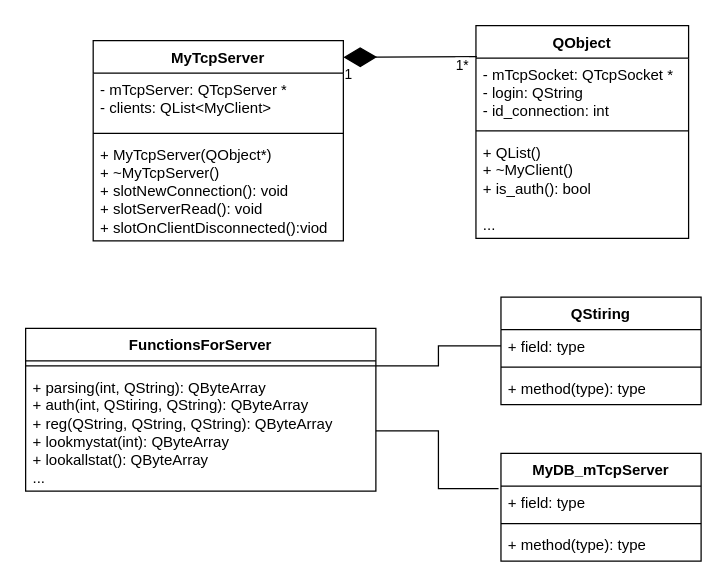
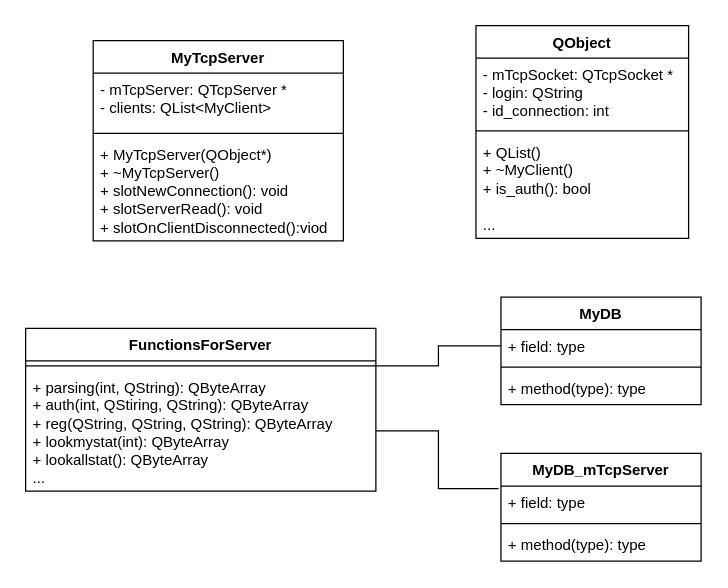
- <mxCell id="22" value="" style="endArrow=diamondThin;endFill=1;endSize=24;html=1;rounded=0;exitX=0.004;exitY=0.145;exitDx=0;exitDy=0;exitPerimeter=0;entryX=1;entryY=0.083;entryDx=0;entryDy=0;entryPerimeter=0;" edge="1" parent="1" source="6" target="2"><mxGeometry width="160" relative="1" as="geometry"><mxPoint x="250" y="222" as="sourcePoint" /><mxPoint x="280" y="45" as="targetPoint" /></mxGeometry></mxCell>
- <mxCell id="23" value="1" style="edgeLabel;html=1;align=center;verticalAlign=middle;resizable=0;points=[];" vertex="1" connectable="0" parent="22"><mxGeometry x="0.749" y="1" relative="1" as="geometry"><mxPoint x="-10" y="12" as="offset" /></mxGeometry></mxCell>
- <mxCell id="24" value="1*" style="edgeLabel;html=1;align=center;verticalAlign=middle;resizable=0;points=[];" vertex="1" connectable="0" parent="22"><mxGeometry x="-0.769" y="-1" relative="1" as="geometry"><mxPoint y="8" as="offset" /></mxGeometry></mxCell>
- <mxCell id="14" value="QStiring" style="swimlane;fontStyle=1;align=center;verticalAlign=top;childLayout=stackLayout;horizontal=1;startSize=26;horizontalStack=0;resizeParent=1;resizeParentMax=0;resizeLast=0;collapsible=1;marginBottom=0;whiteSpace=wrap;html=1;" vertex="1" parent="1"><mxGeometry x="400" y="237" width="160" height="86" as="geometry" /></mxCell>
+ <mxCell id="14" value="MyDB" style="swimlane;fontStyle=1;align=center;verticalAlign=top;childLayout=stackLayout;horizontal=1;startSize=26;horizontalStack=0;resizeParent=1;resizeParentMax=0;resizeLast=0;collapsible=1;marginBottom=0;whiteSpace=wrap;html=1;" vertex="1" parent="1"><mxGeometry x="400" y="237" width="160" height="86" as="geometry" /></mxCell>
